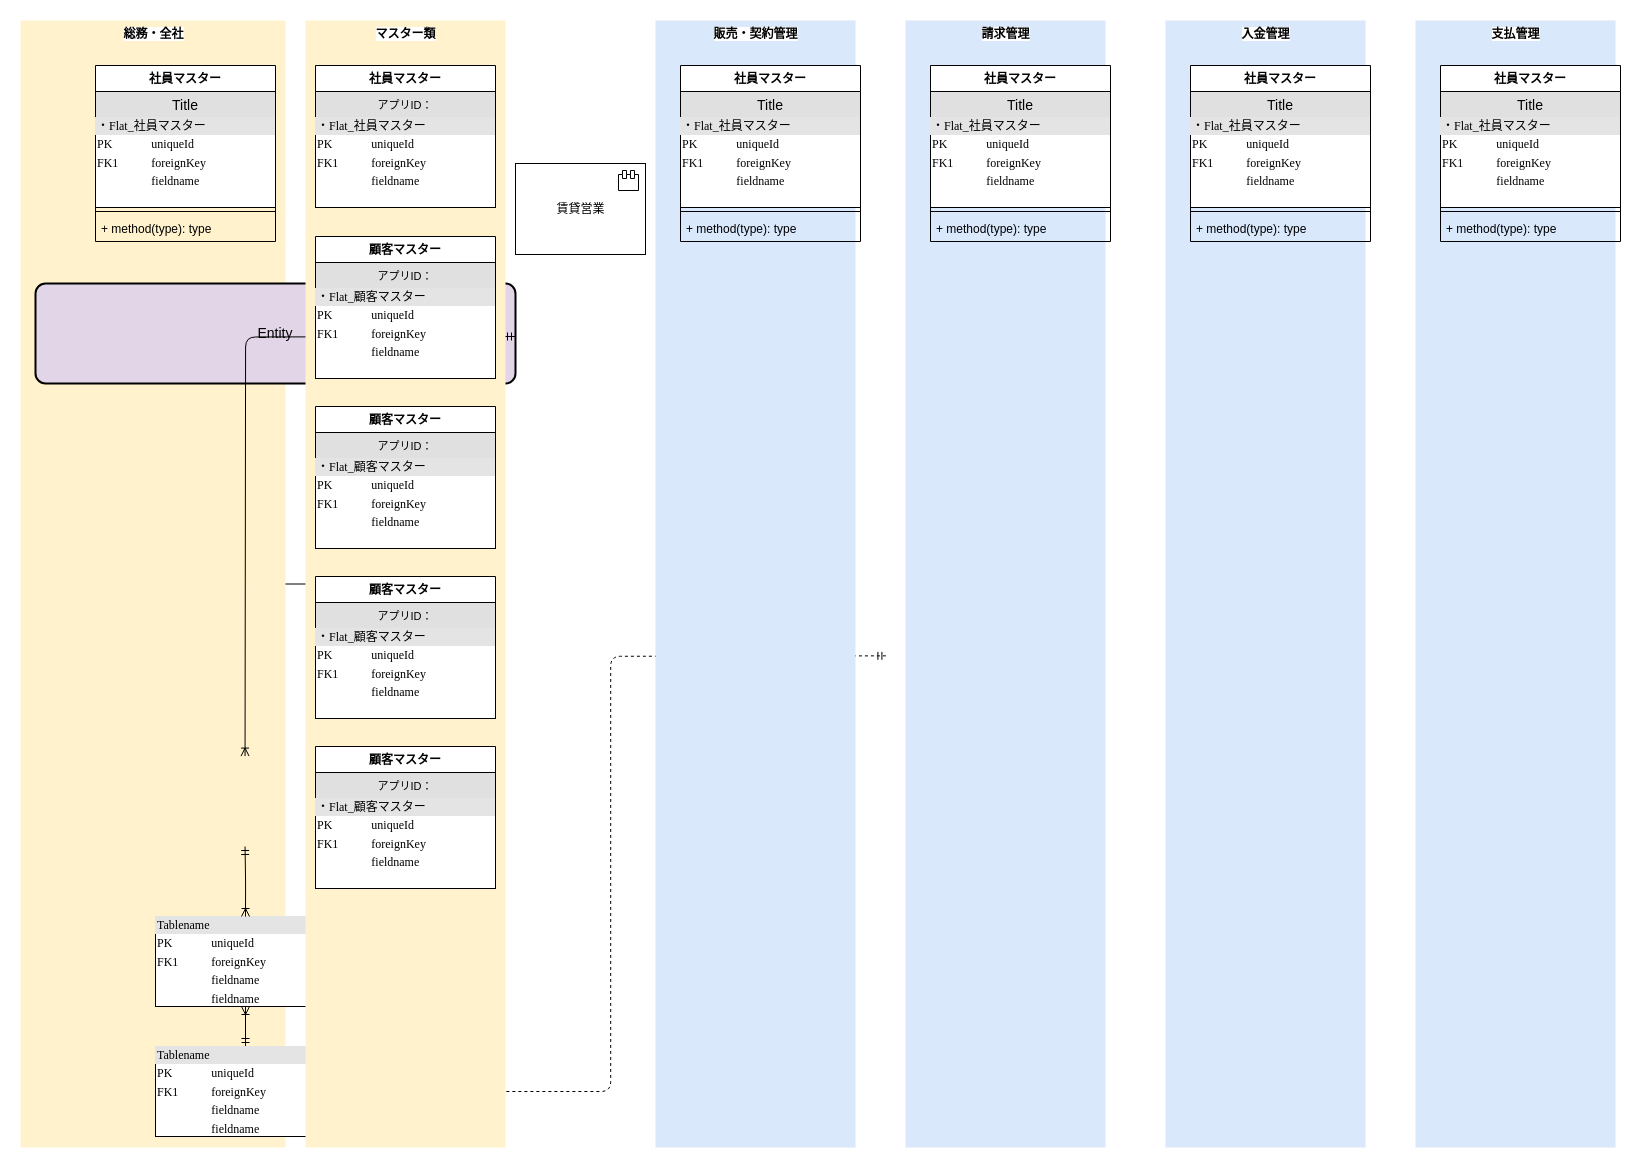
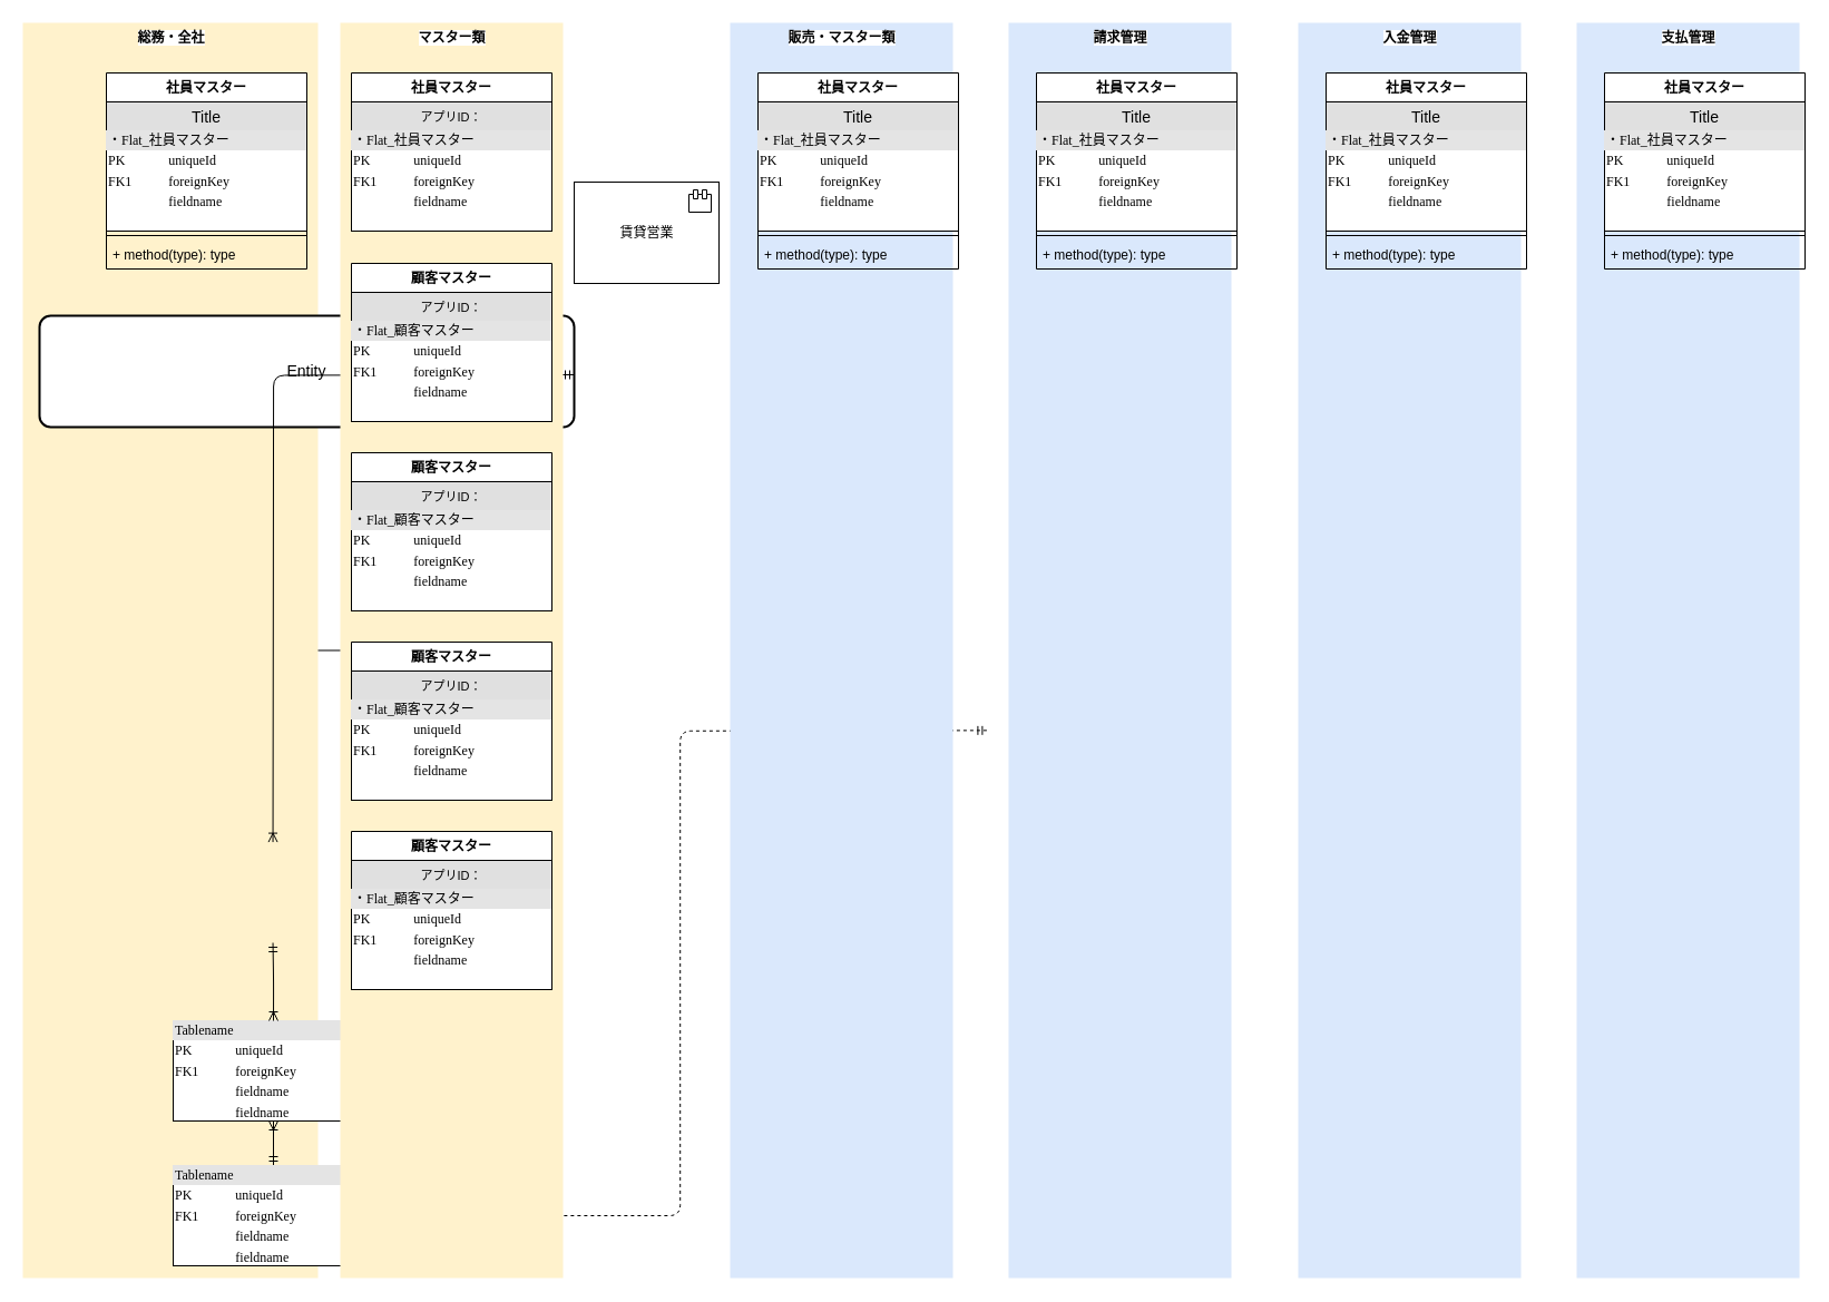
- <mxCell id="16" value="販売・契約管理" style="swimlane;html=1;horizontal=1;swimlaneLine=0;startSize=1127;flipH=0;flipV=0;direction=east;verticalAlign=top;align=center;labelBackgroundColor=#ffffff;fillColor=#dae8fc;strokeColor=none;" vertex="1" parent="1"><mxGeometry x="655" y="20" width="200" height="1127" as="geometry"><mxRectangle x="650" y="24" width="285" height="348" as="alternateBounds" /></mxGeometry></mxCell>
+ <mxCell id="16" value="販売・マスター類" style="swimlane;html=1;horizontal=1;swimlaneLine=0;startSize=1127;flipH=0;flipV=0;direction=east;verticalAlign=top;align=center;labelBackgroundColor=#ffffff;fillColor=#dae8fc;strokeColor=none;" vertex="1" parent="1"><mxGeometry x="655" y="20" width="200" height="1127" as="geometry"><mxRectangle x="650" y="24" width="285" height="348" as="alternateBounds" /></mxGeometry></mxCell>
- <mxCell id="8" value="Entity" style="strokeWidth=2;rounded=1;arcSize=10;whiteSpace=wrap;html=1;align=center;fontSize=14;fillColor=#e1d5e7;" vertex="1" parent="2"><mxGeometry x="15" y="263" width="480" height="100" as="geometry" /></mxCell>
+ <mxCell id="8" value="Entity" style="strokeWidth=2;rounded=1;arcSize=10;whiteSpace=wrap;html=1;align=center;fontSize=14;" vertex="1" parent="2"><mxGeometry x="15" y="263" width="480" height="100" as="geometry" /></mxCell>
